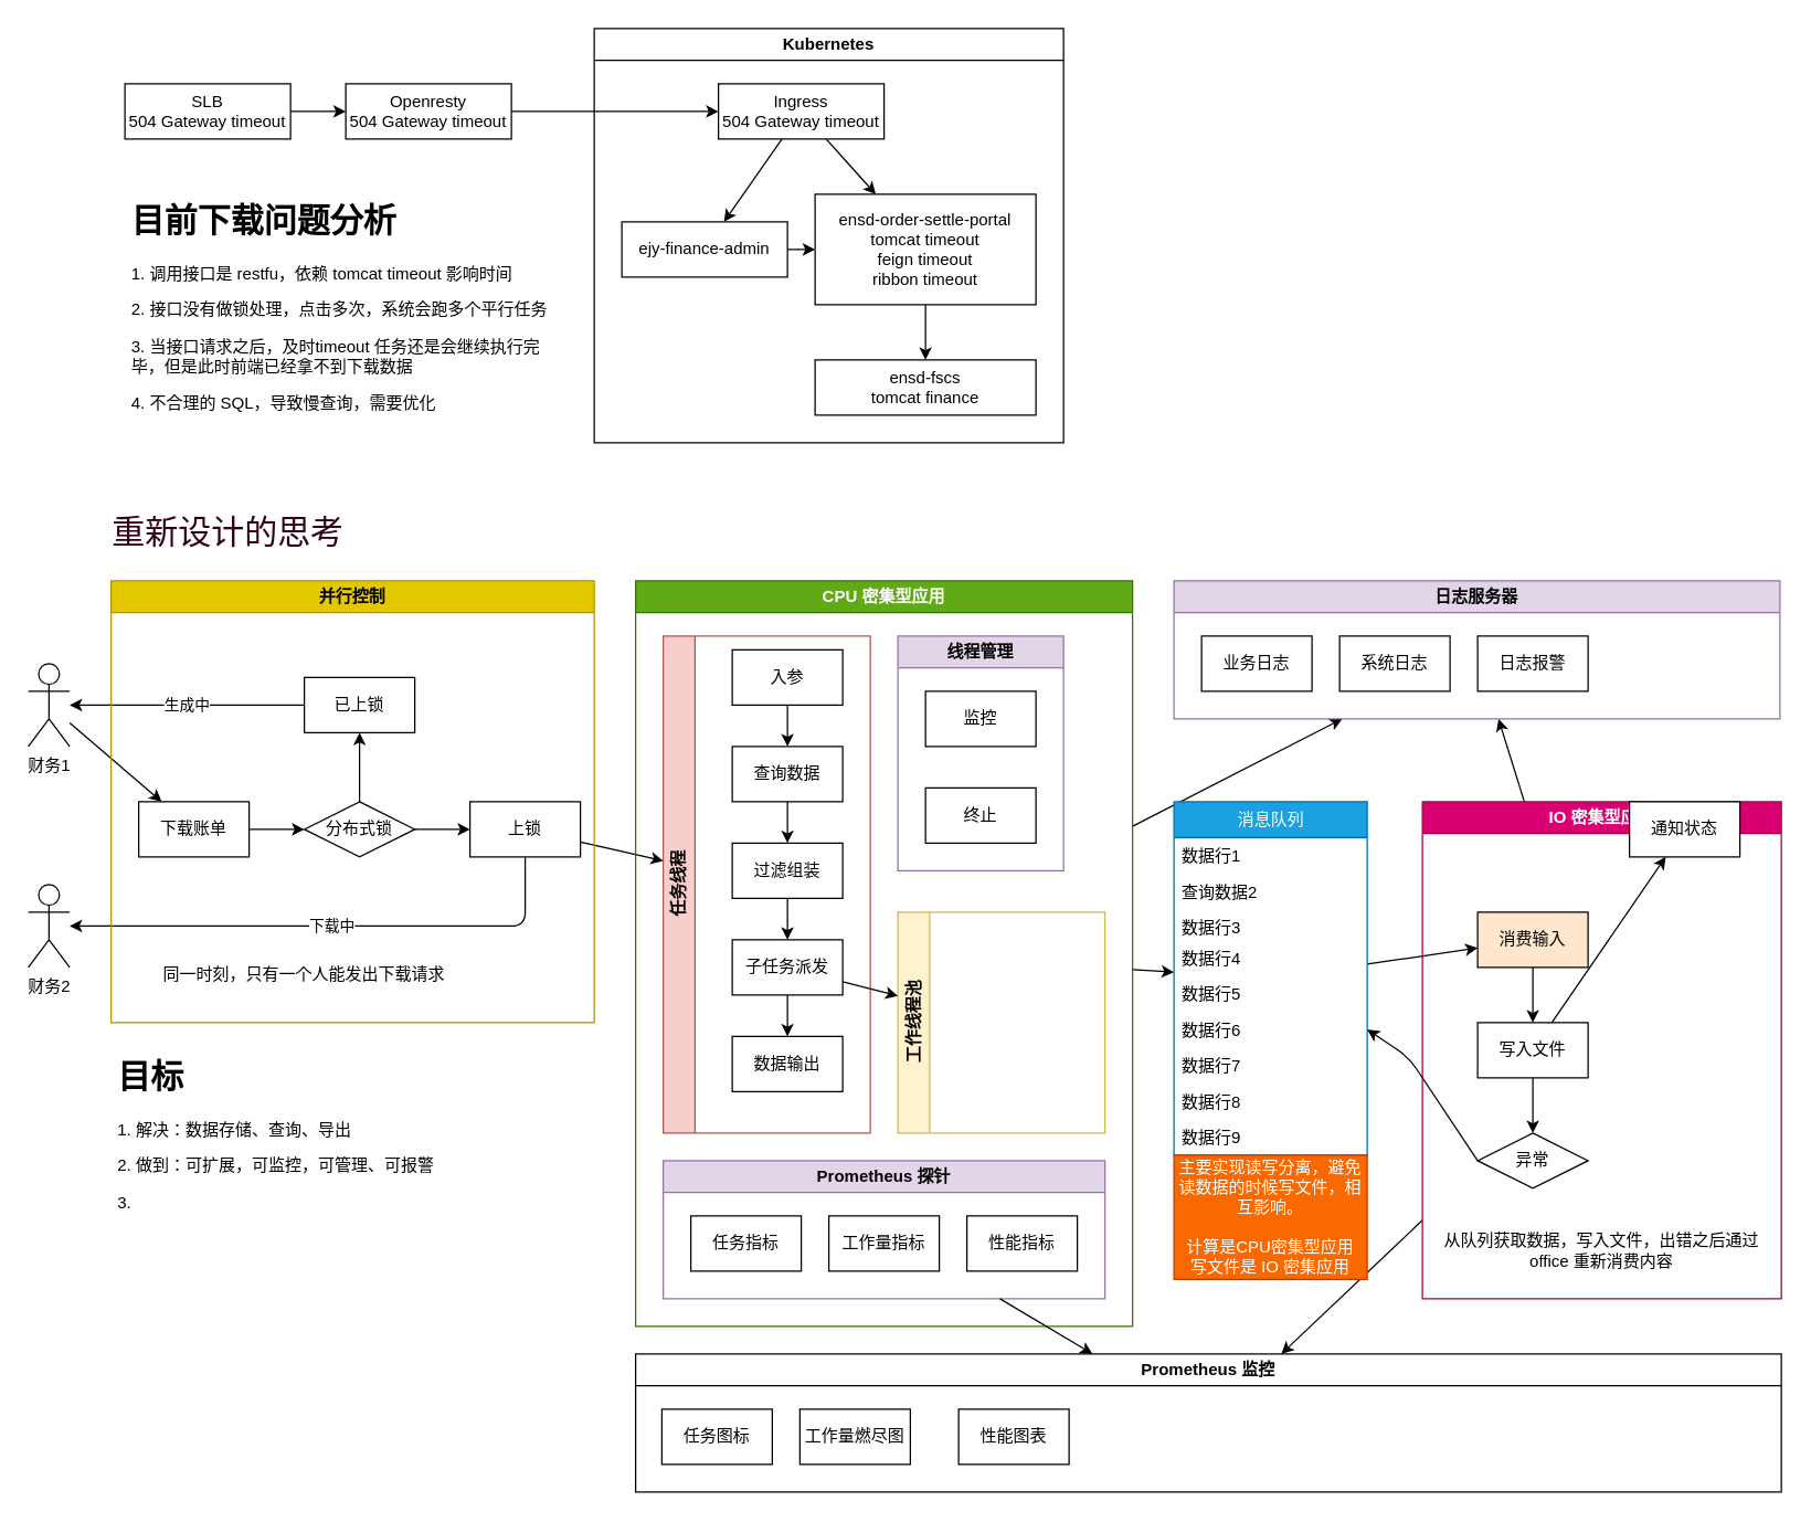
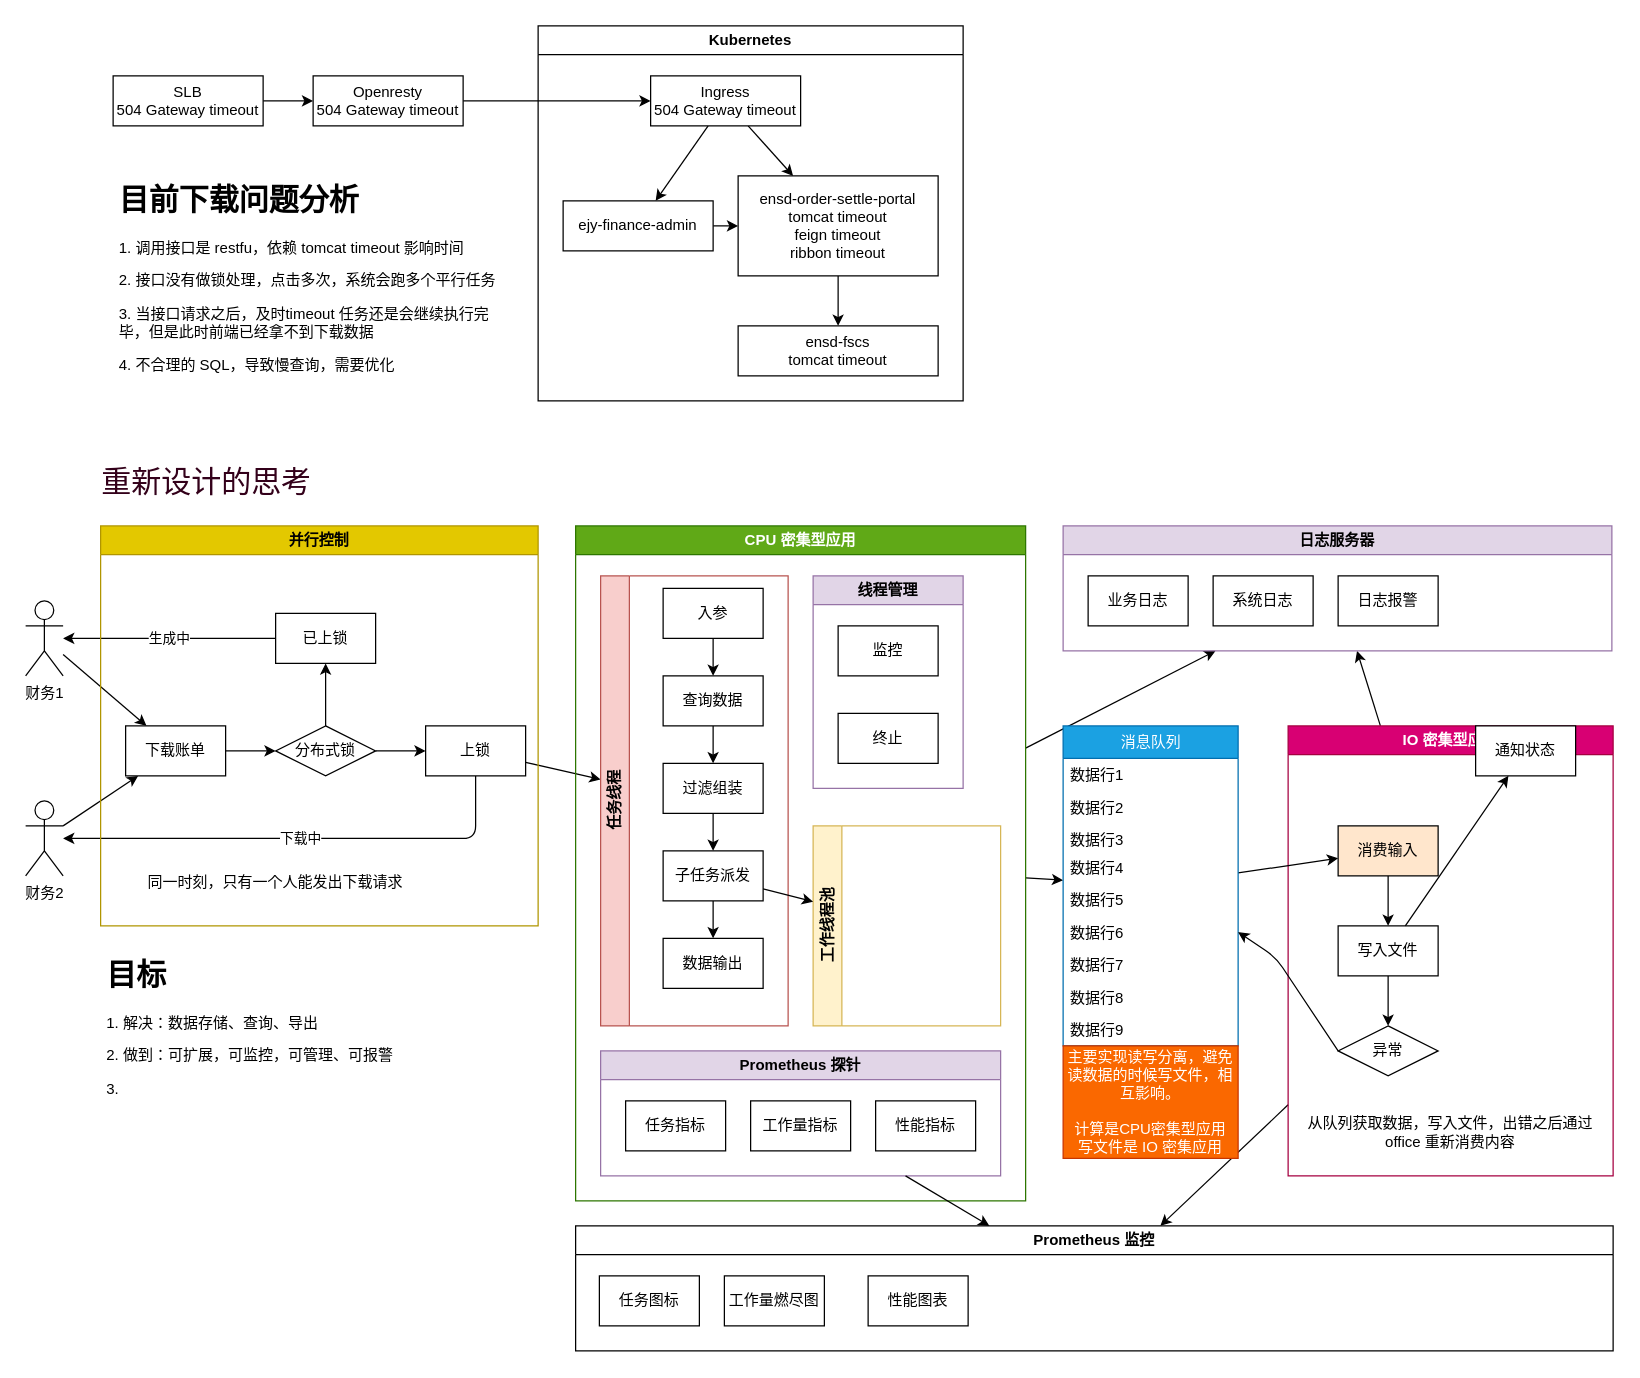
- <mxCell id="18" value="ensd-fscs&lt;br&gt;tomcat finance" style="rounded=0;whiteSpace=wrap;html=1;" parent="10" vertex="1"><mxGeometry x="160" y="240" width="160" height="40" as="geometry" /></mxCell>
+ <mxCell id="18" value="ensd-fscs&lt;br&gt;tomcat timeout" style="rounded=0;whiteSpace=wrap;html=1;" parent="10" vertex="1"><mxGeometry x="160" y="240" width="160" height="40" as="geometry" /></mxCell>
+ <mxCell id="4" style="edgeStyle=none;html=1;" parent="1" source="5" target="21" edge="1"><mxGeometry relative="1" as="geometry" /></mxCell>
- <mxCell id="64" value="查询数据2" style="text;strokeColor=none;fillColor=none;align=left;verticalAlign=top;spacingLeft=4;spacingRight=4;overflow=hidden;rotatable=0;points=[[0,0.5],[1,0.5]];portConstraint=eastwest;whiteSpace=wrap;html=1;" parent="62" vertex="1"><mxGeometry y="52" width="140" height="26" as="geometry" /></mxCell>
+ <mxCell id="64" value="数据行2" style="text;strokeColor=none;fillColor=none;align=left;verticalAlign=top;spacingLeft=4;spacingRight=4;overflow=hidden;rotatable=0;points=[[0,0.5],[1,0.5]];portConstraint=eastwest;whiteSpace=wrap;html=1;" parent="62" vertex="1"><mxGeometry y="52" width="140" height="26" as="geometry" /></mxCell>
